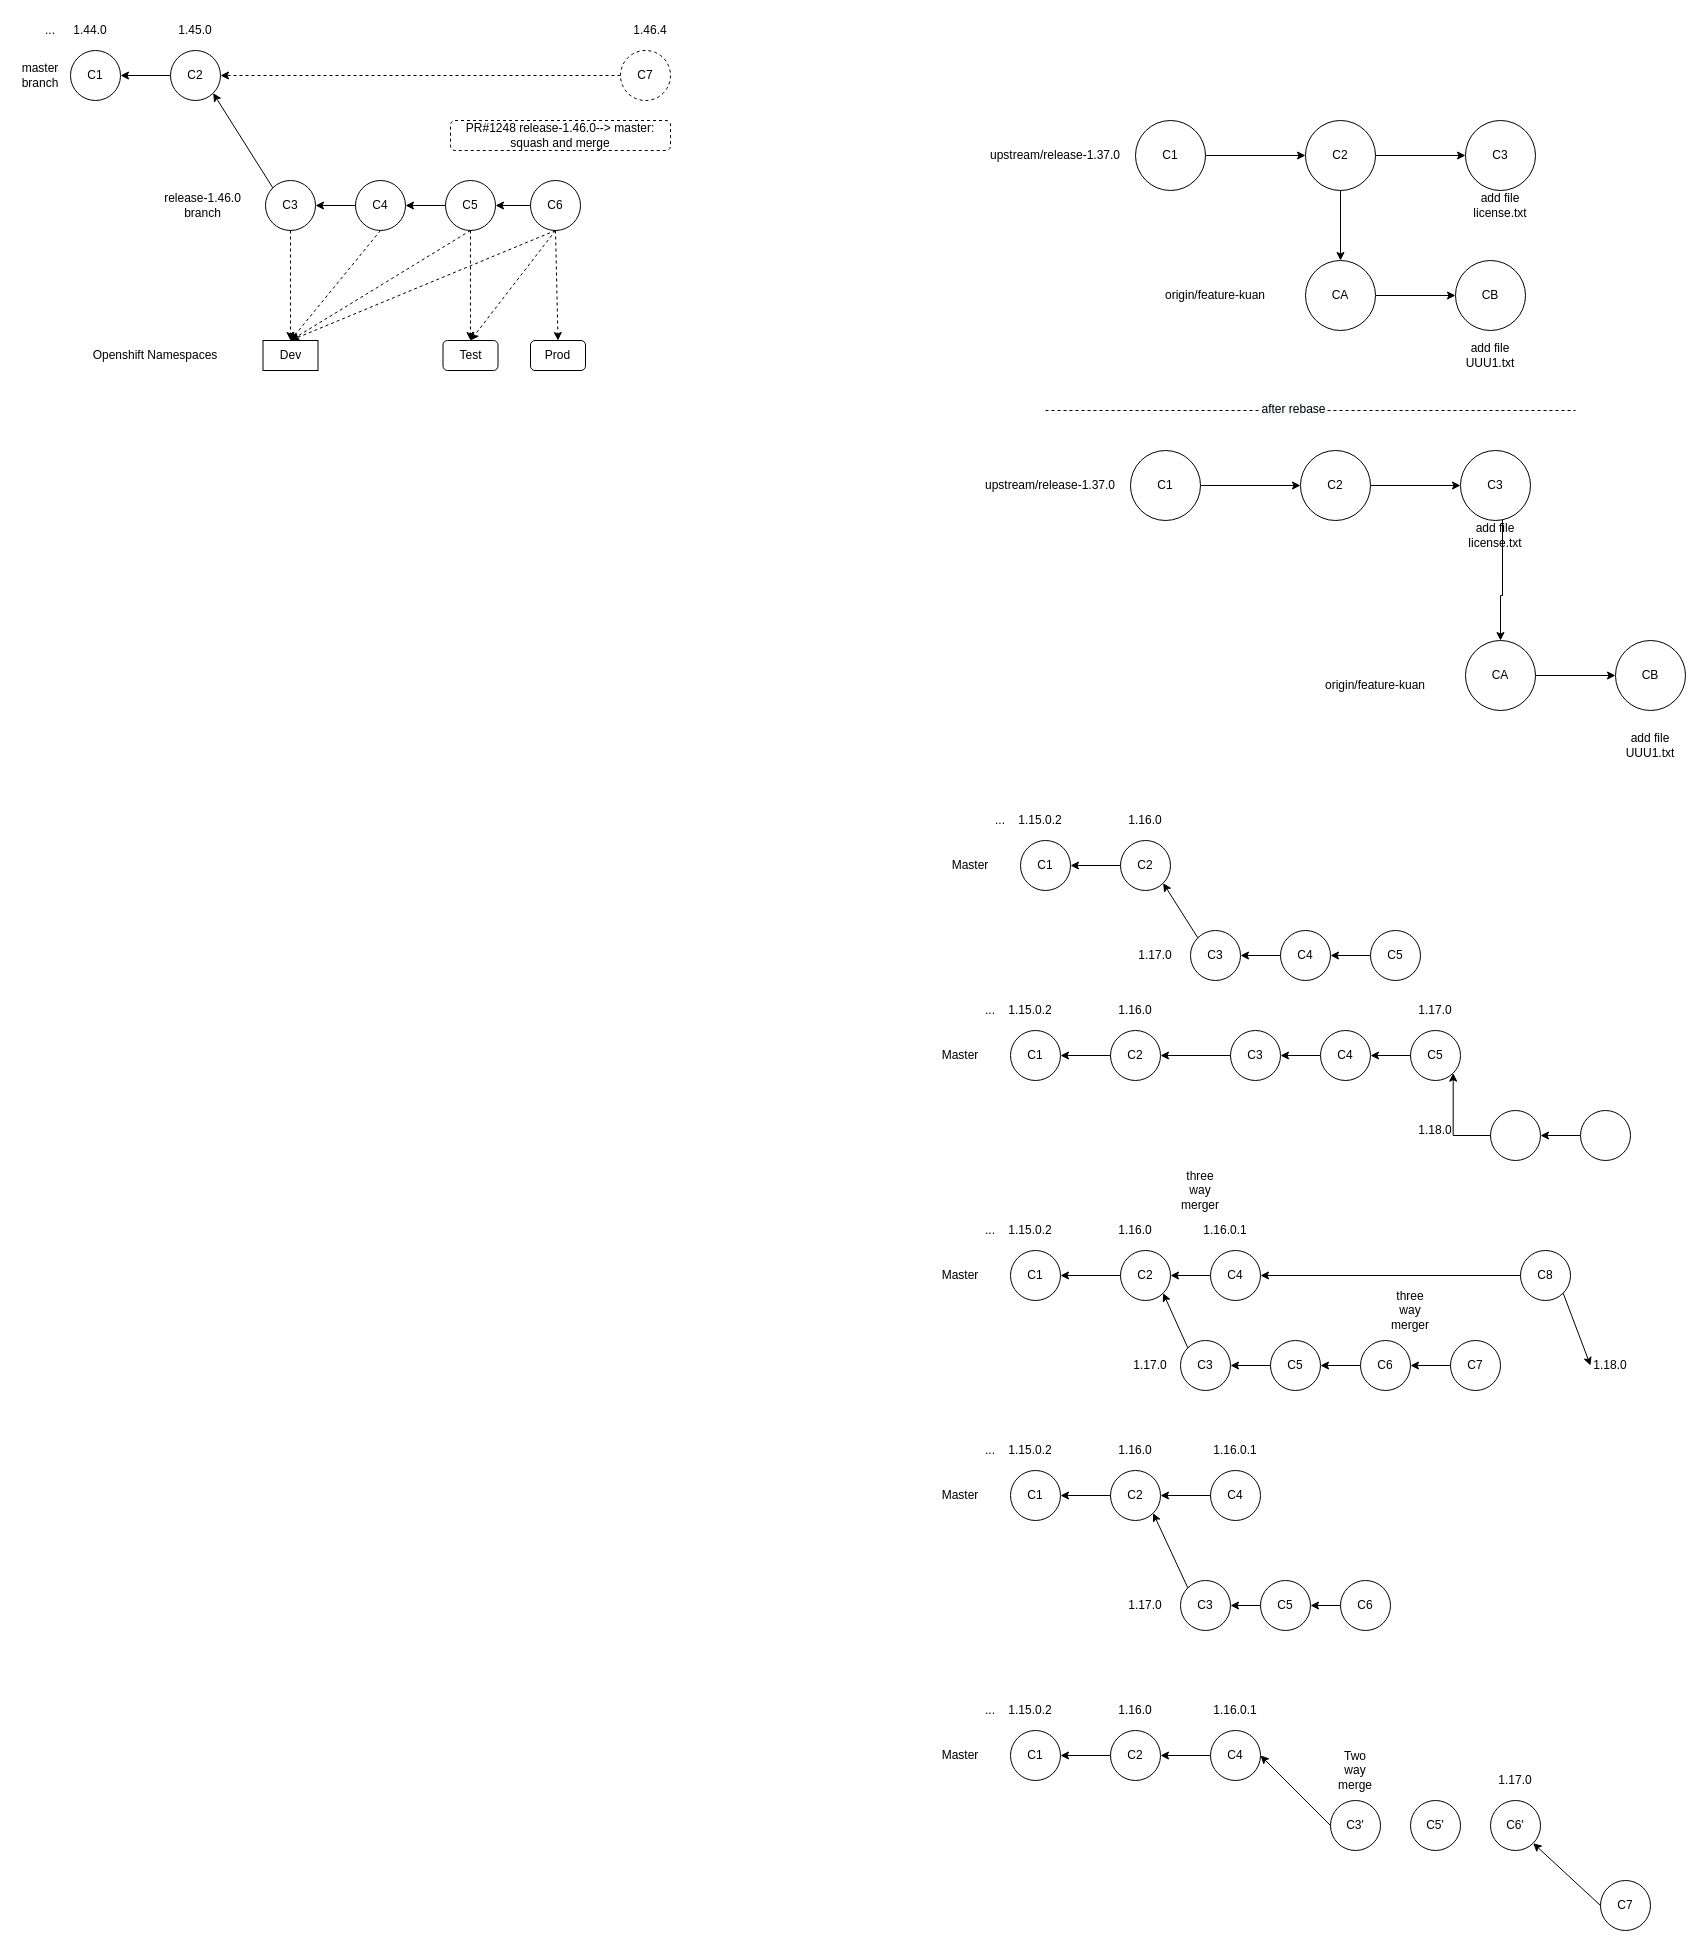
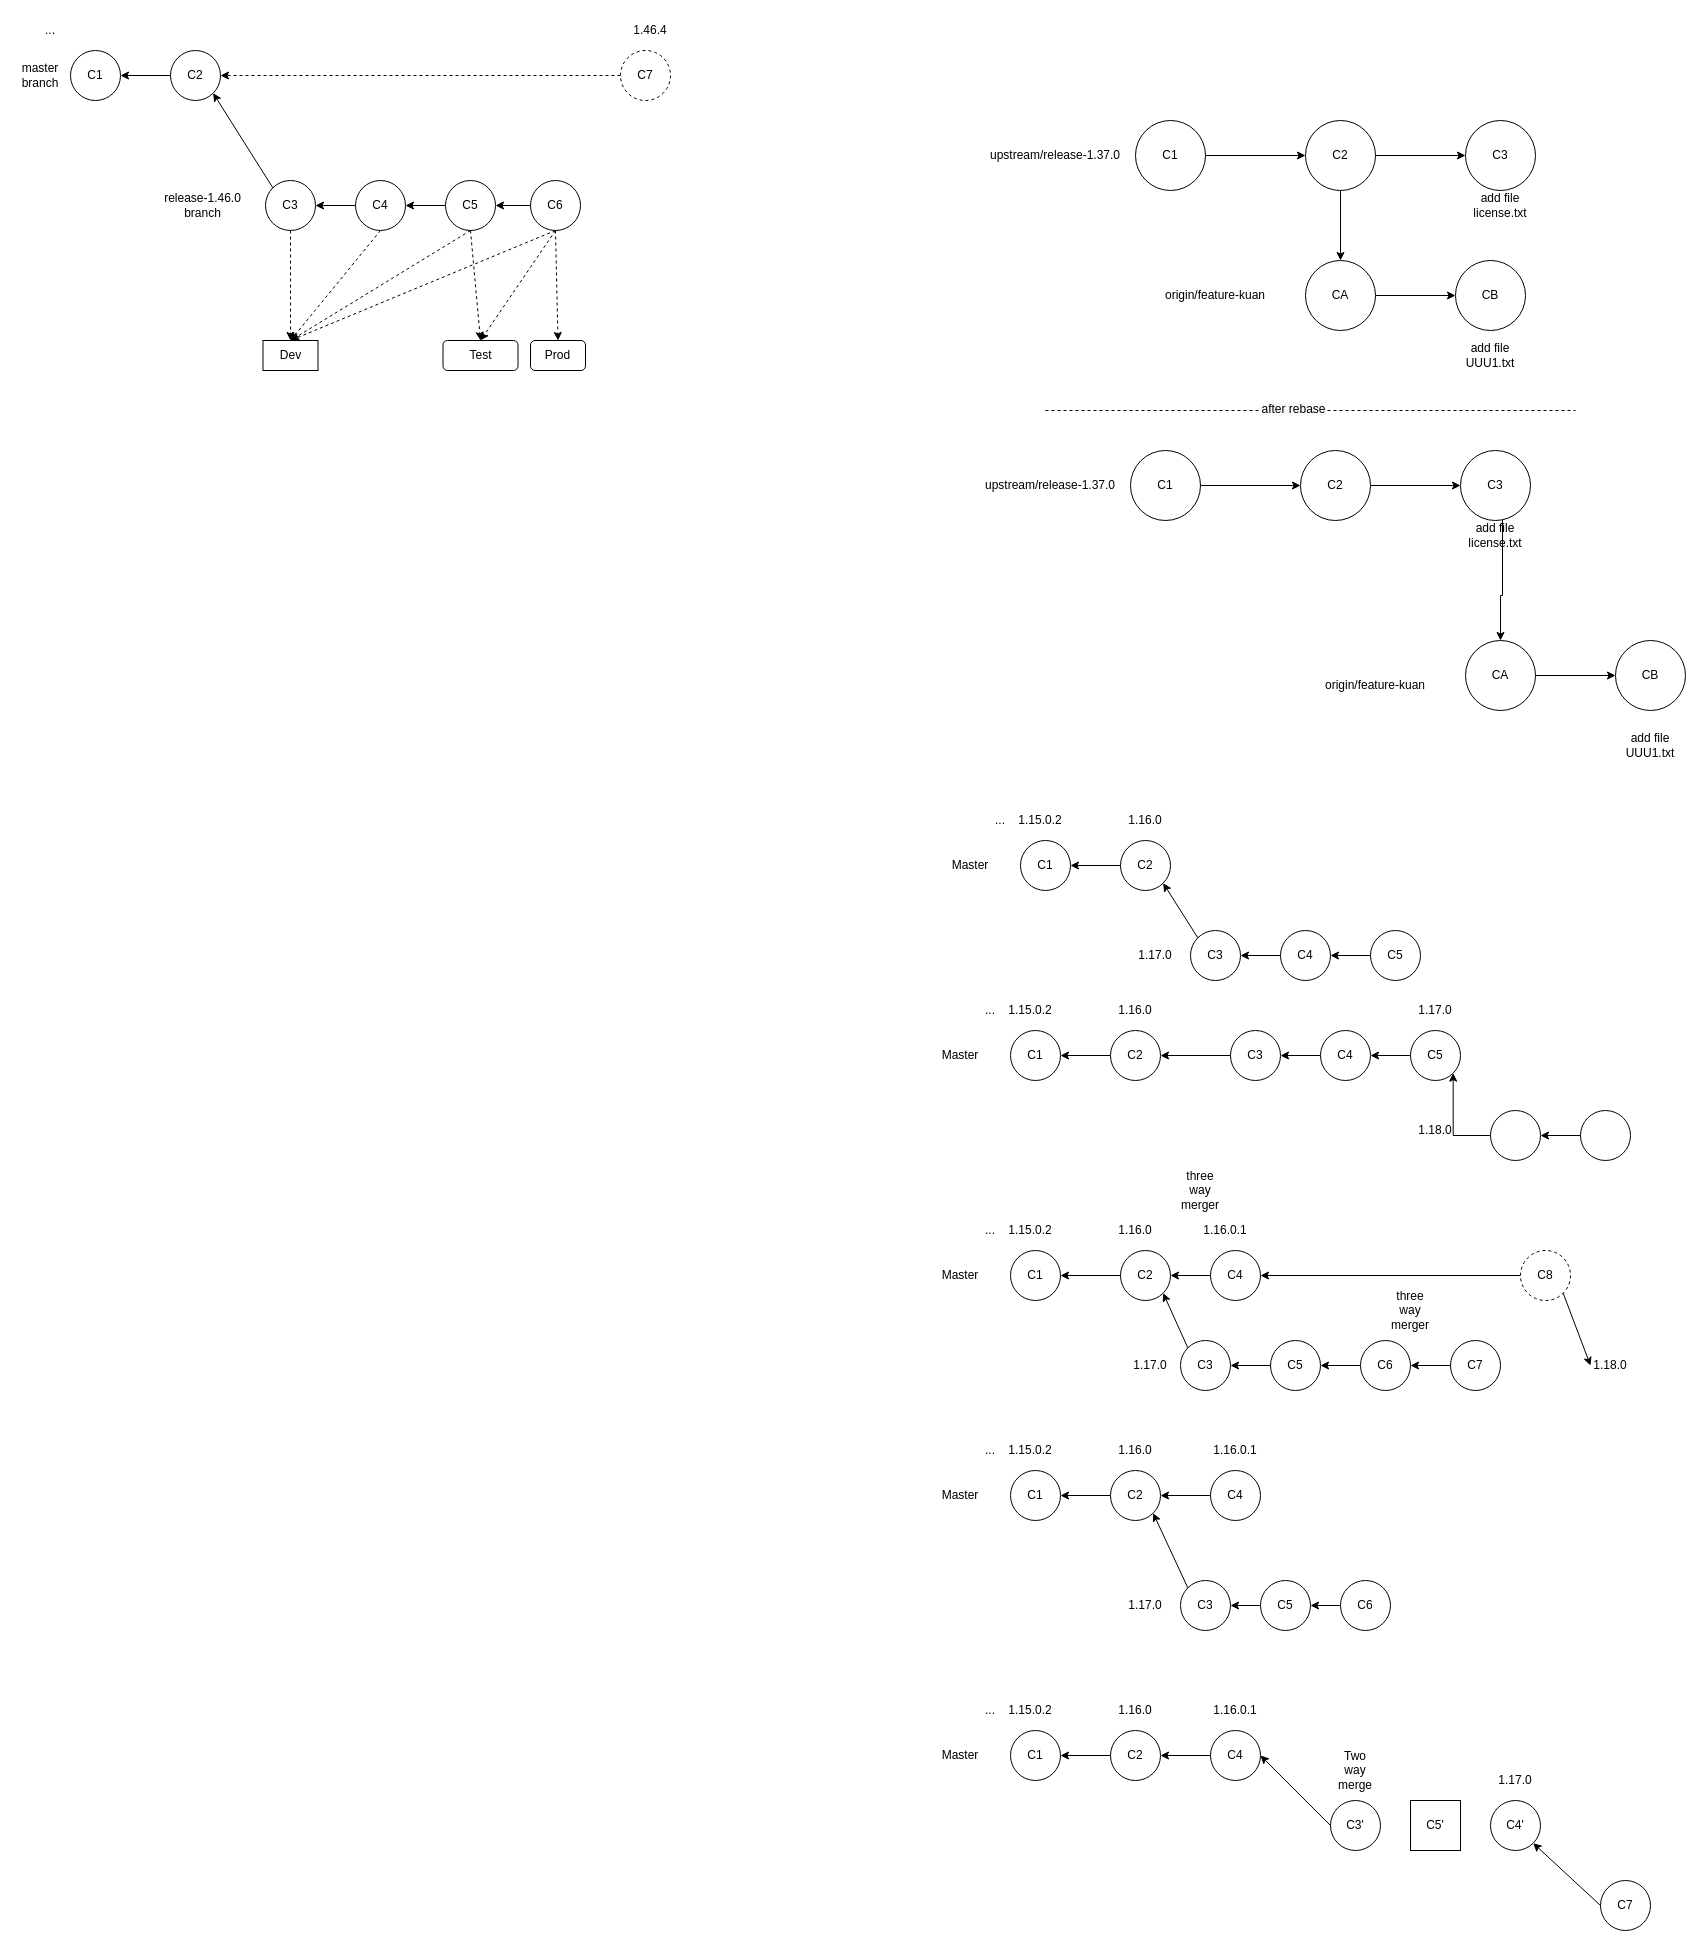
- <mxCell id="124" value="1.44.0" style="text;html=1;strokeColor=none;fillColor=none;align=center;verticalAlign=middle;whiteSpace=wrap;rounded=0;" vertex="1" parent="1"><mxGeometry x="70" y="20" width="40" height="20" as="geometry" /></mxCell>
- <mxCell id="127" value="1.45.0" style="text;html=1;strokeColor=none;fillColor=none;align=center;verticalAlign=middle;whiteSpace=wrap;rounded=0;" vertex="1" parent="1"><mxGeometry x="175" y="20" width="40" height="20" as="geometry" /></mxCell>
- <mxCell id="140" value="PR#1248 release-1.46.0--&amp;gt; master: &lt;br&gt;squash and merge" style="rounded=1;whiteSpace=wrap;html=1;dashed=1;" vertex="1" parent="1"><mxGeometry x="450" y="120" width="220" height="30" as="geometry" /></mxCell>
- <mxCell id="153" value="Openshift Namespaces" style="text;html=1;strokeColor=none;fillColor=none;align=center;verticalAlign=middle;whiteSpace=wrap;rounded=0;" vertex="1" parent="1"><mxGeometry x="80" y="340" width="150" height="30" as="geometry" /></mxCell>
- <mxCell id="143" value="Test" style="rounded=1;whiteSpace=wrap;html=1;" vertex="1" parent="1"><mxGeometry x="442.5" y="340" width="55" height="30" as="geometry" /></mxCell>
+ <mxCell id="143" value="Test" style="rounded=1;whiteSpace=wrap;html=1;" vertex="1" parent="1"><mxGeometry x="442.5" y="340" width="75" height="30" as="geometry" /></mxCell>
- <mxCell id="85" value="C8" style="ellipse;whiteSpace=wrap;html=1;aspect=fixed;" vertex="1" parent="1"><mxGeometry x="1520" y="1250" width="50" height="50" as="geometry" /></mxCell>
+ <mxCell id="85" value="C8" style="ellipse;whiteSpace=wrap;html=1;aspect=fixed;dashed=1;" vertex="1" parent="1"><mxGeometry x="1520" y="1250" width="50" height="50" as="geometry" /></mxCell>
- <mxCell id="118" value="C5'" style="ellipse;whiteSpace=wrap;html=1;aspect=fixed;" vertex="1" parent="1"><mxGeometry x="1410" y="1800" width="50" height="50" as="geometry" /></mxCell>
+ <mxCell id="118" value="C5'" style="whiteSpace=wrap;html=1;aspect=fixed;rounded=0;" vertex="1" parent="1"><mxGeometry x="1410" y="1800" width="50" height="50" as="geometry" /></mxCell>
- <mxCell id="119" value="C6'" style="ellipse;whiteSpace=wrap;html=1;aspect=fixed;" vertex="1" parent="1"><mxGeometry x="1490" y="1800" width="50" height="50" as="geometry" /></mxCell>
+ <mxCell id="119" value="C4'" style="ellipse;whiteSpace=wrap;html=1;aspect=fixed;" vertex="1" parent="1"><mxGeometry x="1490" y="1800" width="50" height="50" as="geometry" /></mxCell>
